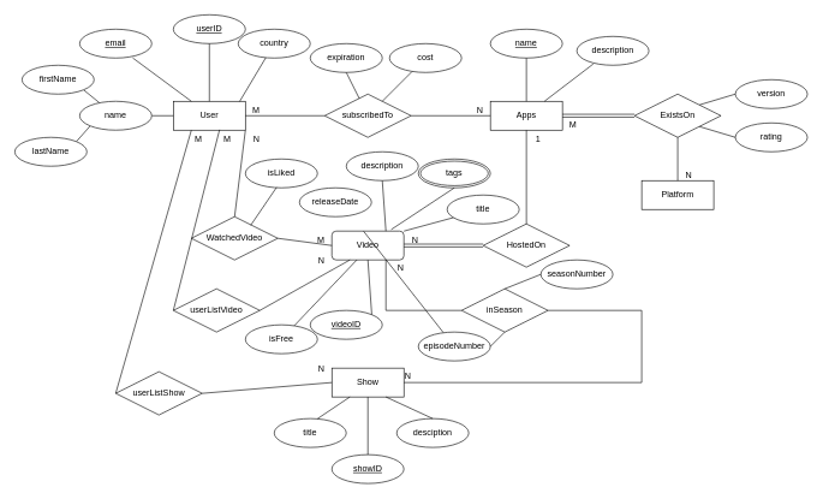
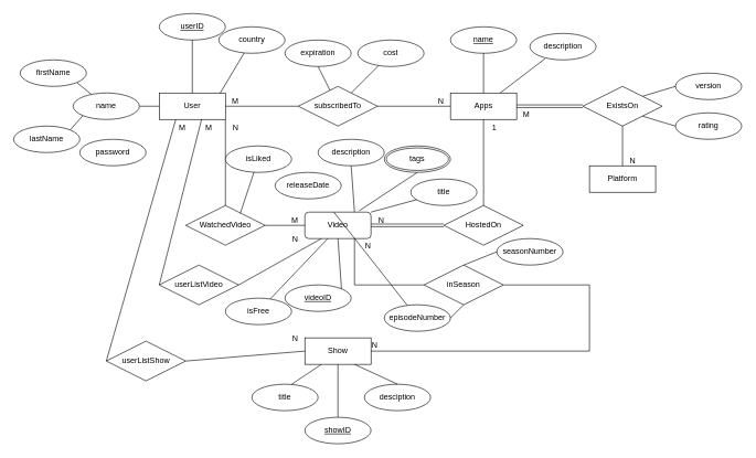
- <mxCell id="7" value="email" style="ellipse;whiteSpace=wrap;html=1;align=center;fontStyle=4" parent="1" vertex="1"><mxGeometry x="110" y="40" width="100" height="40" as="geometry" /></mxCell>
- <mxCell id="13" value="" style="endArrow=none;html=1;rounded=0;entryX=0.736;entryY=0.995;entryDx=0;entryDy=0;exitX=0.25;exitY=0;exitDx=0;exitDy=0;entryPerimeter=0;" parent="1" source="2" target="7" edge="1"><mxGeometry relative="1" as="geometry"><mxPoint x="180" y="129" as="sourcePoint" /><mxPoint x="340" y="129" as="targetPoint" /></mxGeometry></mxCell>
+ <mxCell id="8" value="password" style="ellipse;whiteSpace=wrap;html=1;align=center;" parent="1" vertex="1"><mxGeometry x="120" y="210" width="100" height="40" as="geometry" /></mxCell>
- <mxCell id="50" value="WatchedVideo" style="shape=rhombus;perimeter=rhombusPerimeter;whiteSpace=wrap;html=1;align=center;" parent="1" vertex="1"><mxGeometry x="265" y="300" width="120" height="60" as="geometry" /></mxCell>
+ <mxCell id="50" value="WatchedVideo" style="shape=rhombus;perimeter=rhombusPerimeter;whiteSpace=wrap;html=1;align=center;" parent="1" vertex="1"><mxGeometry x="280" y="310" width="120" height="60" as="geometry" /></mxCell>
